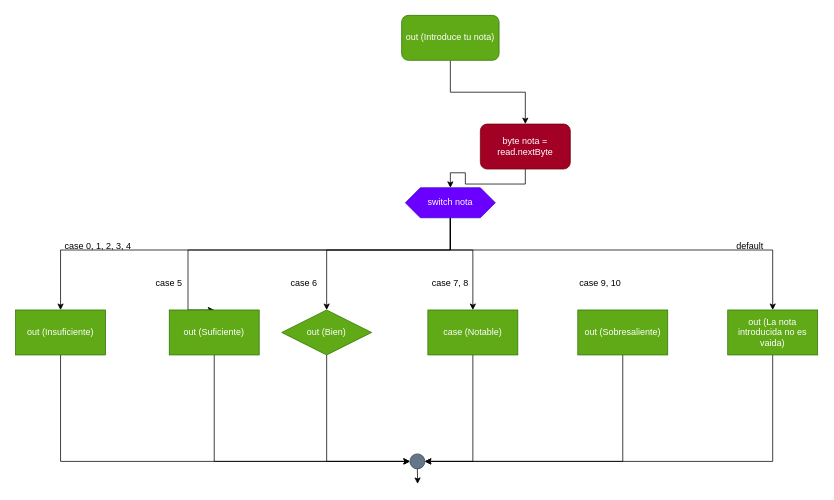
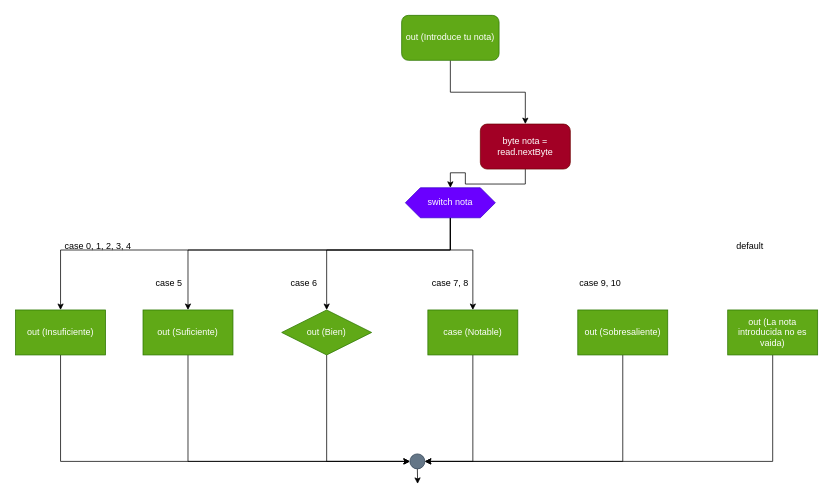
- <mxCell id="10" style="edgeStyle=orthogonalEdgeStyle;rounded=0;orthogonalLoop=1;jettySize=auto;html=1;exitX=0.5;exitY=1;exitDx=0;exitDy=0;entryX=0.5;entryY=0;entryDx=0;entryDy=0;" edge="1" parent="1" source="11" target="28"><mxGeometry relative="1" as="geometry"><Array as="points"><mxPoint x="600" y="333" /><mxPoint x="1030" y="333" /></Array></mxGeometry></mxCell>
- <mxCell id="16" value="out (Suficiente)" style="rounded=0;whiteSpace=wrap;html=1;fillColor=#60a917;fontColor=#ffffff;strokeColor=#2D7600;" vertex="1" parent="1"><mxGeometry x="225" y="413" width="120" height="60" as="geometry" /></mxCell>
+ <mxCell id="16" value="out (Suficiente)" style="rounded=0;whiteSpace=wrap;html=1;fillColor=#60a917;fontColor=#ffffff;strokeColor=#2D7600;" vertex="1" parent="1"><mxGeometry x="190" y="413" width="120" height="60" as="geometry" /></mxCell>
